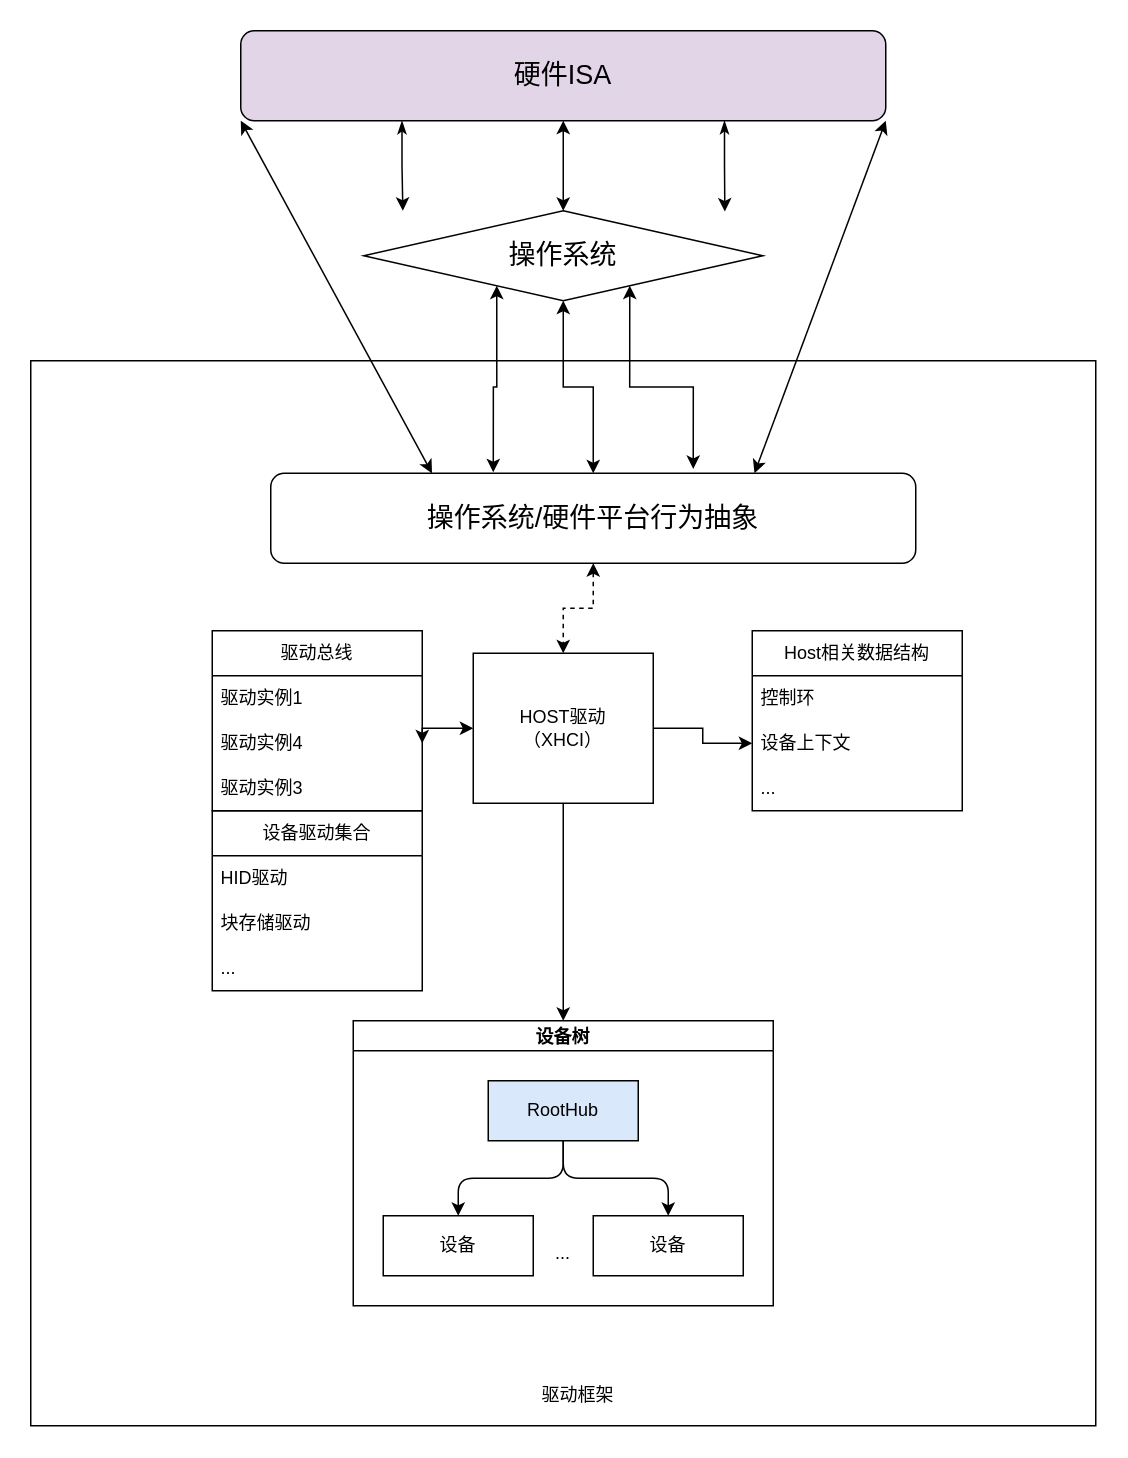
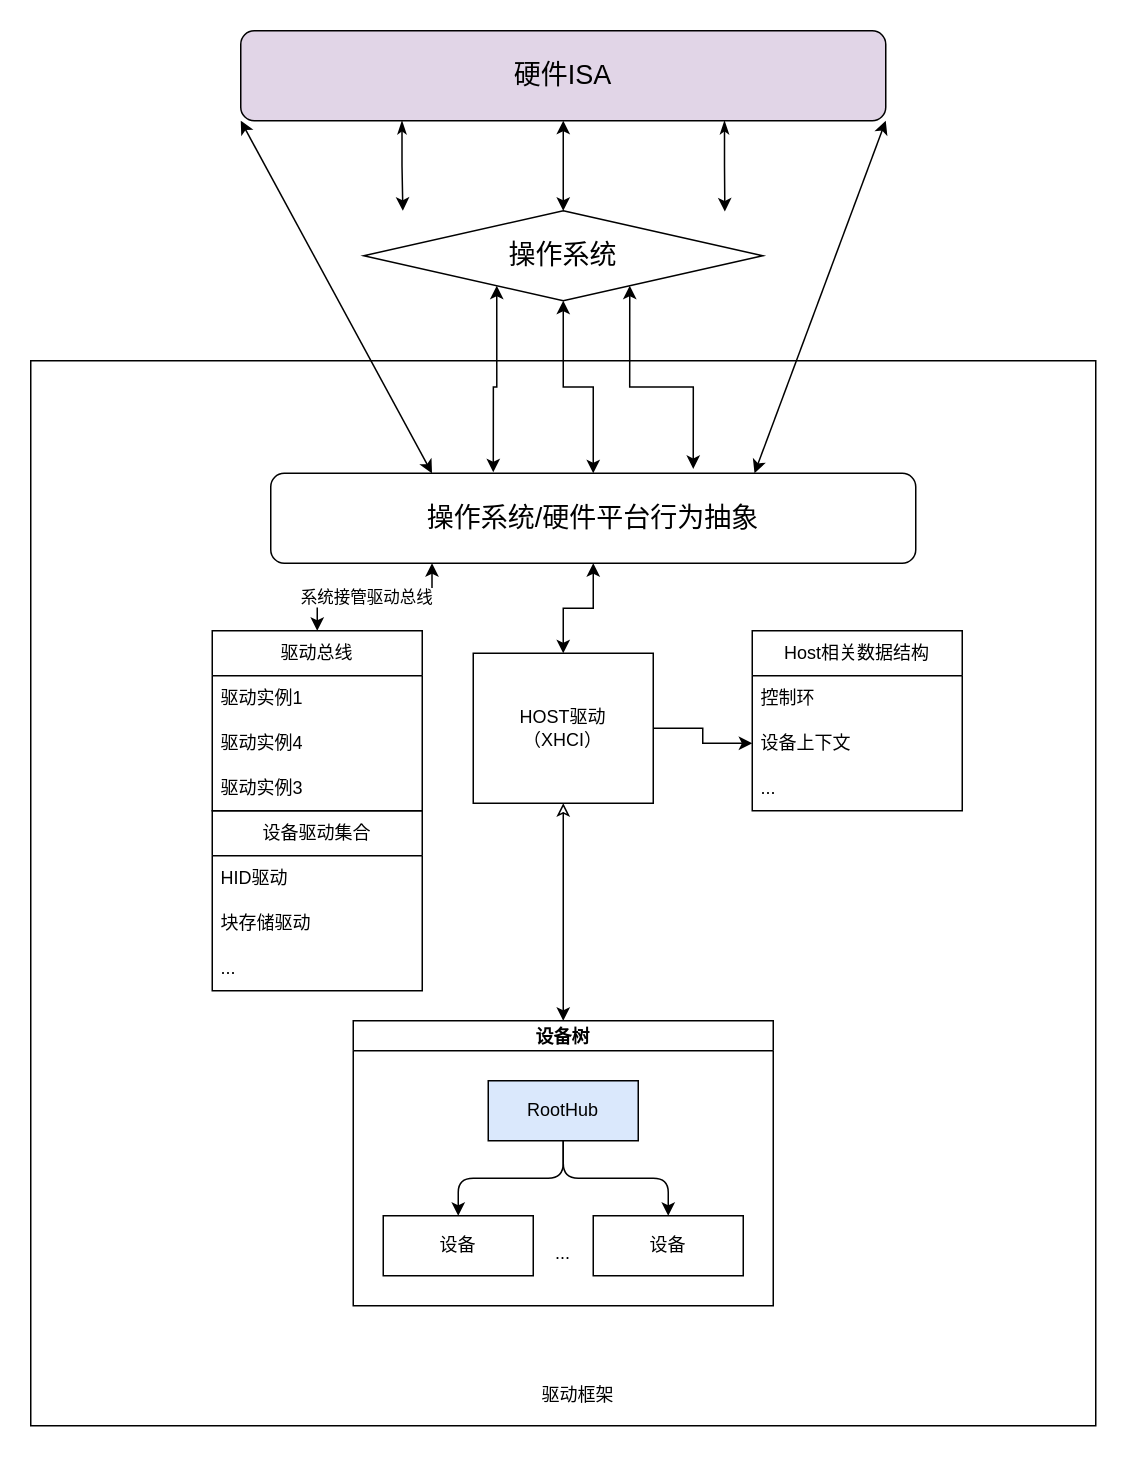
+ <mxCell id="39" style="edgeStyle=orthogonalEdgeStyle;rounded=0;orthogonalLoop=1;jettySize=auto;html=1;exitX=0.5;exitY=0;exitDx=0;exitDy=0;entryX=0.25;entryY=1;entryDx=0;entryDy=0;startArrow=classic;startFill=1;" edge="1" parent="1" source="23" target="5"><mxGeometry relative="1" as="geometry" /></mxCell>
+ <mxCell id="40" value="系统接管驱动总线" style="edgeLabel;html=1;align=center;verticalAlign=middle;resizable=0;points=[];" vertex="1" connectable="0" parent="39"><mxGeometry x="-0.099" relative="1" as="geometry"><mxPoint as="offset" /></mxGeometry></mxCell>
- <mxCell id="4" style="edgeStyle=orthogonalEdgeStyle;rounded=0;orthogonalLoop=1;jettySize=auto;html=1;entryX=0.5;entryY=0;entryDx=0;entryDy=0;startArrow=classic;startFill=1;dashed=1;" edge="1" parent="1" source="5" target="17"><mxGeometry relative="1" as="geometry" /></mxCell>
+ <mxCell id="4" style="edgeStyle=orthogonalEdgeStyle;rounded=0;orthogonalLoop=1;jettySize=auto;html=1;entryX=0.5;entryY=0;entryDx=0;entryDy=0;startArrow=classic;startFill=1;" edge="1" parent="1" source="5" target="17"><mxGeometry relative="1" as="geometry" /></mxCell>
- <mxCell id="15" style="edgeStyle=orthogonalEdgeStyle;rounded=0;orthogonalLoop=1;jettySize=auto;html=1;exitX=0;exitY=0.5;exitDx=0;exitDy=0;entryX=1;entryY=0.5;entryDx=0;entryDy=0;startArrow=classic;startFill=1;" edge="1" parent="1" source="17" target="25"><mxGeometry relative="1" as="geometry" /></mxCell>
- <mxCell id="27" style="edgeStyle=orthogonalEdgeStyle;rounded=0;orthogonalLoop=1;jettySize=auto;html=1;entryX=0.5;entryY=1;entryDx=0;entryDy=0;startArrow=classic;startFill=1;endArrow=none;endFill=0;" edge="1" parent="1" source="28" target="17"><mxGeometry relative="1" as="geometry" /></mxCell>
+ <mxCell id="27" style="edgeStyle=orthogonalEdgeStyle;rounded=0;orthogonalLoop=1;jettySize=auto;html=1;entryX=0.5;entryY=1;entryDx=0;entryDy=0;startArrow=classic;startFill=1;endArrow=classic;endFill=0;" edge="1" parent="1" source="28" target="17"><mxGeometry relative="1" as="geometry" /></mxCell>
